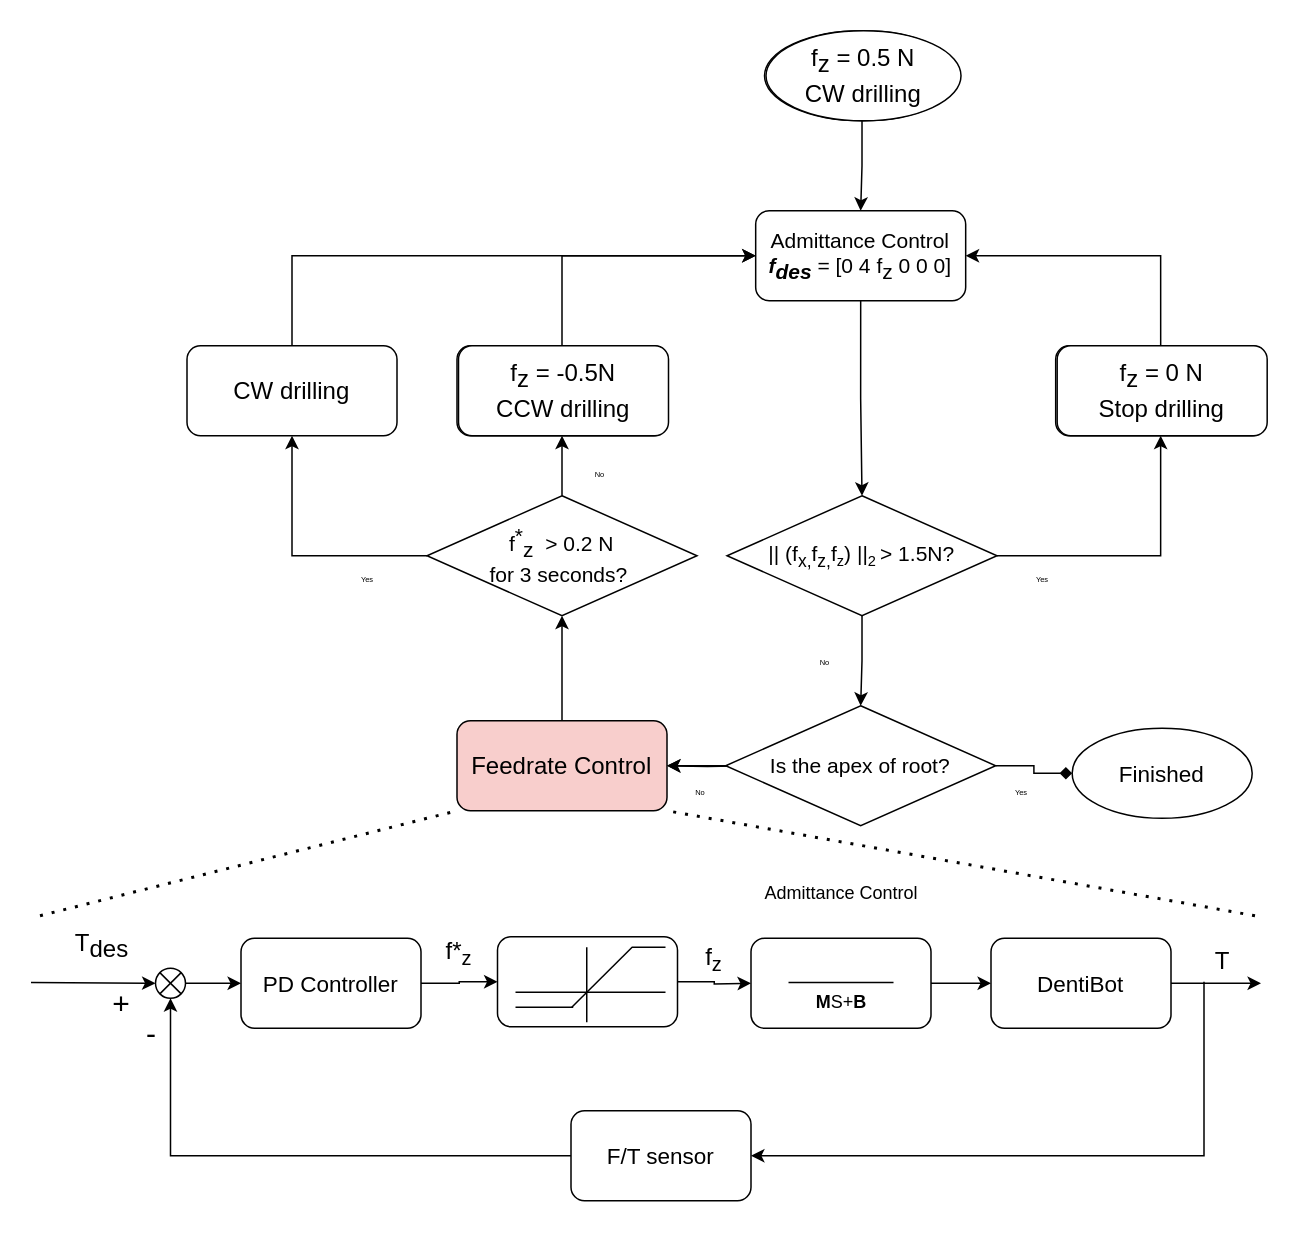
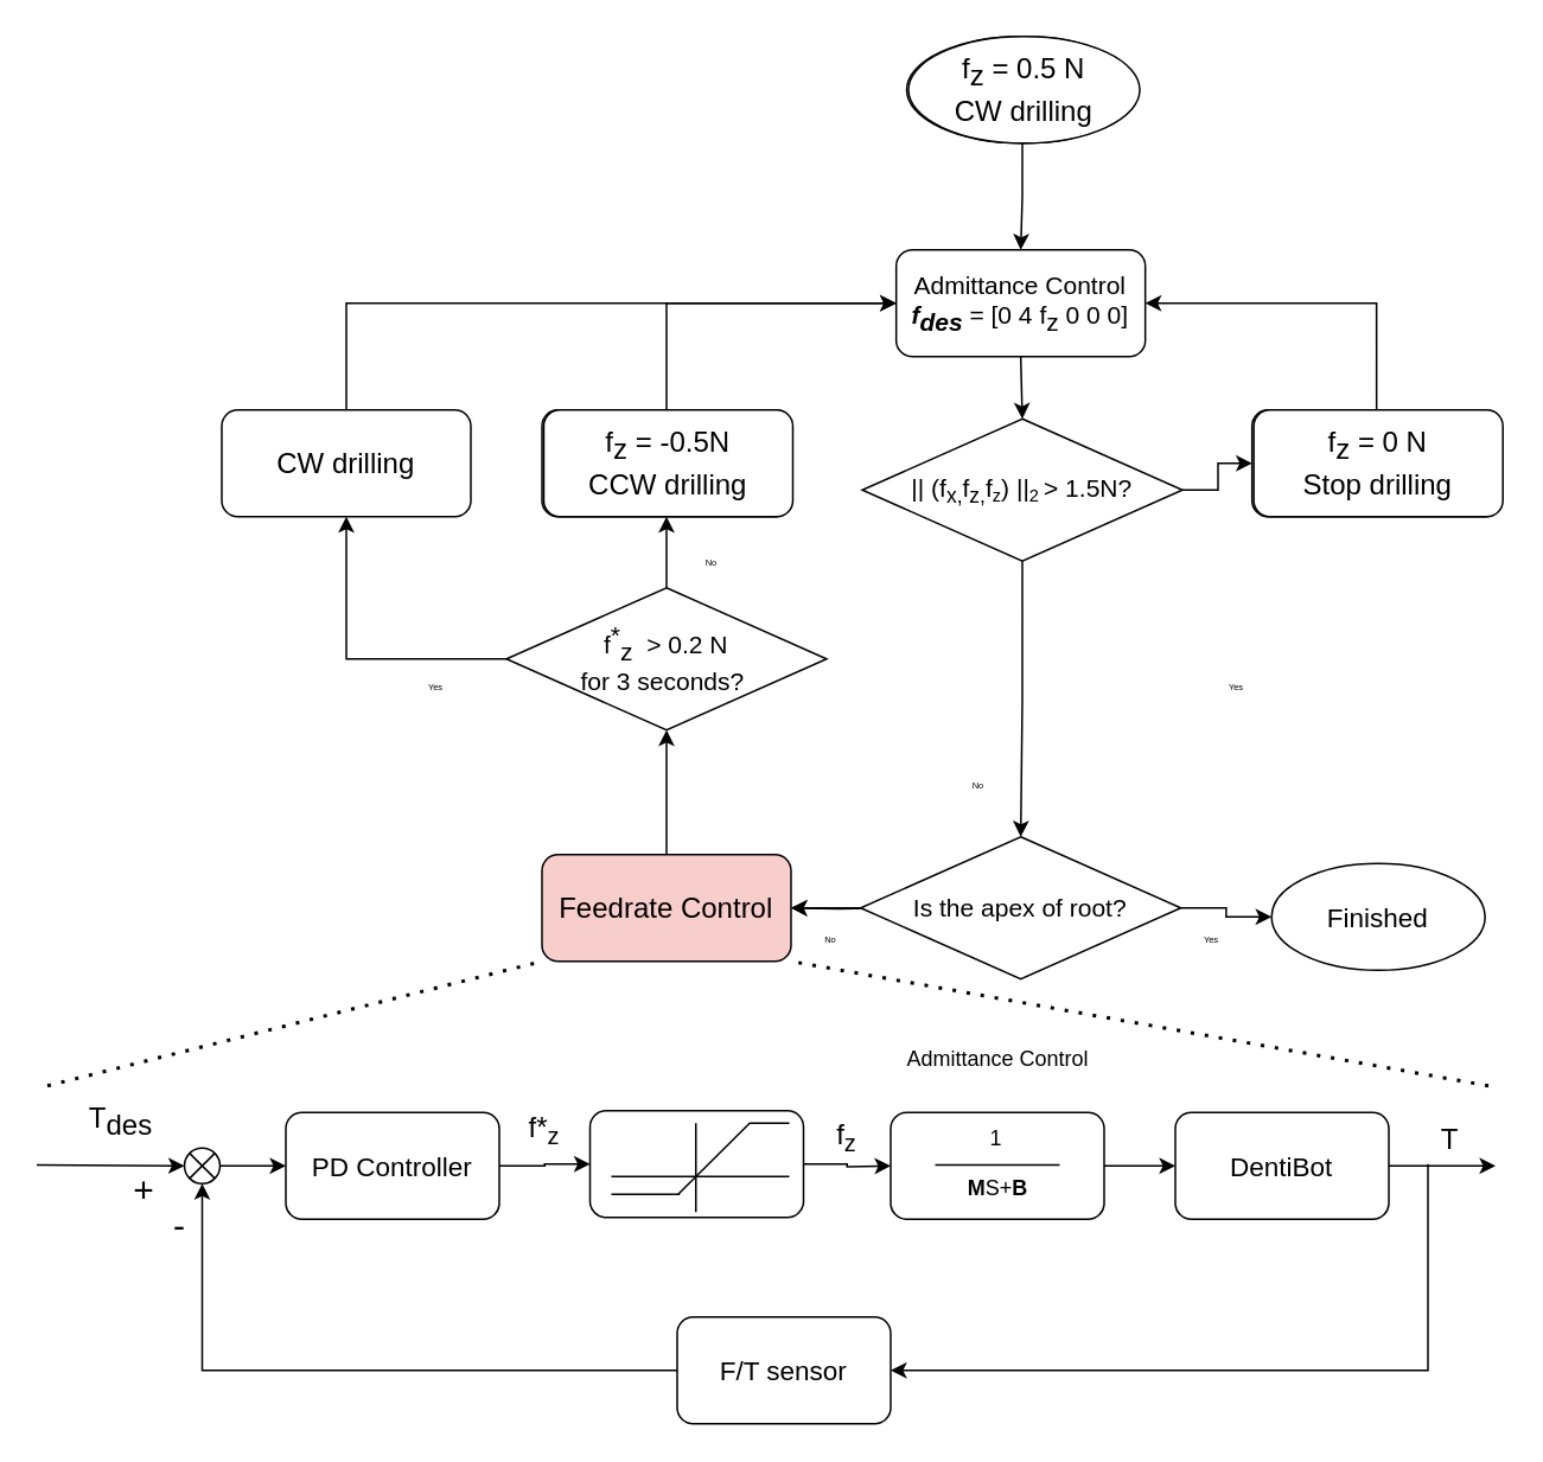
- <mxCell id="10" value="&lt;font style=&quot;font-size: 14px&quot;&gt;|| (f&lt;sub&gt;x,&lt;/sub&gt;f&lt;sub&gt;z,&lt;/sub&gt;f&lt;/font&gt;&lt;font&gt;&lt;span style=&quot;font-size: 11.667px&quot;&gt;&lt;sub&gt;z&lt;/sub&gt;&lt;/span&gt;&lt;span style=&quot;font-size: 14px&quot;&gt;)&lt;/span&gt;&lt;b style=&quot;font-size: 14px&quot;&gt;&amp;nbsp;&lt;/b&gt;&lt;span style=&quot;font-size: 14px&quot;&gt;||&lt;/span&gt;&lt;span style=&quot;font-size: 11.667px&quot;&gt;&lt;sub&gt;2&amp;nbsp;&lt;/sub&gt;&lt;/span&gt;&lt;span style=&quot;font-size: 14px&quot;&gt;&amp;gt; 1.5N?&lt;/span&gt;&lt;/font&gt;" style="rhombus;whiteSpace=wrap;html=1;" vertex="1" parent="1"><mxGeometry x="484.01" y="330" width="180" height="80" as="geometry" /></mxCell>
+ <mxCell id="10" value="&lt;font style=&quot;font-size: 14px&quot;&gt;|| (f&lt;sub&gt;x,&lt;/sub&gt;f&lt;sub&gt;z,&lt;/sub&gt;f&lt;/font&gt;&lt;font&gt;&lt;span style=&quot;font-size: 11.667px&quot;&gt;&lt;sub&gt;z&lt;/sub&gt;&lt;/span&gt;&lt;span style=&quot;font-size: 14px&quot;&gt;)&lt;/span&gt;&lt;b style=&quot;font-size: 14px&quot;&gt;&amp;nbsp;&lt;/b&gt;&lt;span style=&quot;font-size: 14px&quot;&gt;||&lt;/span&gt;&lt;span style=&quot;font-size: 11.667px&quot;&gt;&lt;sub&gt;2&amp;nbsp;&lt;/sub&gt;&lt;/span&gt;&lt;span style=&quot;font-size: 14px&quot;&gt;&amp;gt; 1.5N?&lt;/span&gt;&lt;/font&gt;" style="rhombus;whiteSpace=wrap;html=1;" vertex="1" parent="1"><mxGeometry x="484.01" y="235" width="180" height="80" as="geometry" /></mxCell>
- <mxCell id="15" style="edgeStyle=orthogonalEdgeStyle;rounded=0;orthogonalLoop=1;jettySize=auto;html=1;exitX=1;exitY=0.5;exitDx=0;exitDy=0;endArrow=diamond;" edge="1" parent="1" source="64" target="17"><mxGeometry relative="1" as="geometry"><mxPoint x="648.25" y="510" as="sourcePoint" /><Array as="points" /></mxGeometry></mxCell>
+ <mxCell id="15" style="edgeStyle=orthogonalEdgeStyle;rounded=0;orthogonalLoop=1;jettySize=auto;html=1;exitX=1;exitY=0.5;exitDx=0;exitDy=0;" edge="1" parent="1" source="64" target="17"><mxGeometry relative="1" as="geometry"><mxPoint x="648.25" y="510" as="sourcePoint" /><Array as="points" /></mxGeometry></mxCell>
+ <mxCell id="56" value="1" style="text;html=1;align=center;verticalAlign=middle;resizable=0;points=[];autosize=1;strokeColor=none;" vertex="1" parent="1"><mxGeometry x="549.12" y="630" width="20" height="20" as="geometry" /></mxCell>
